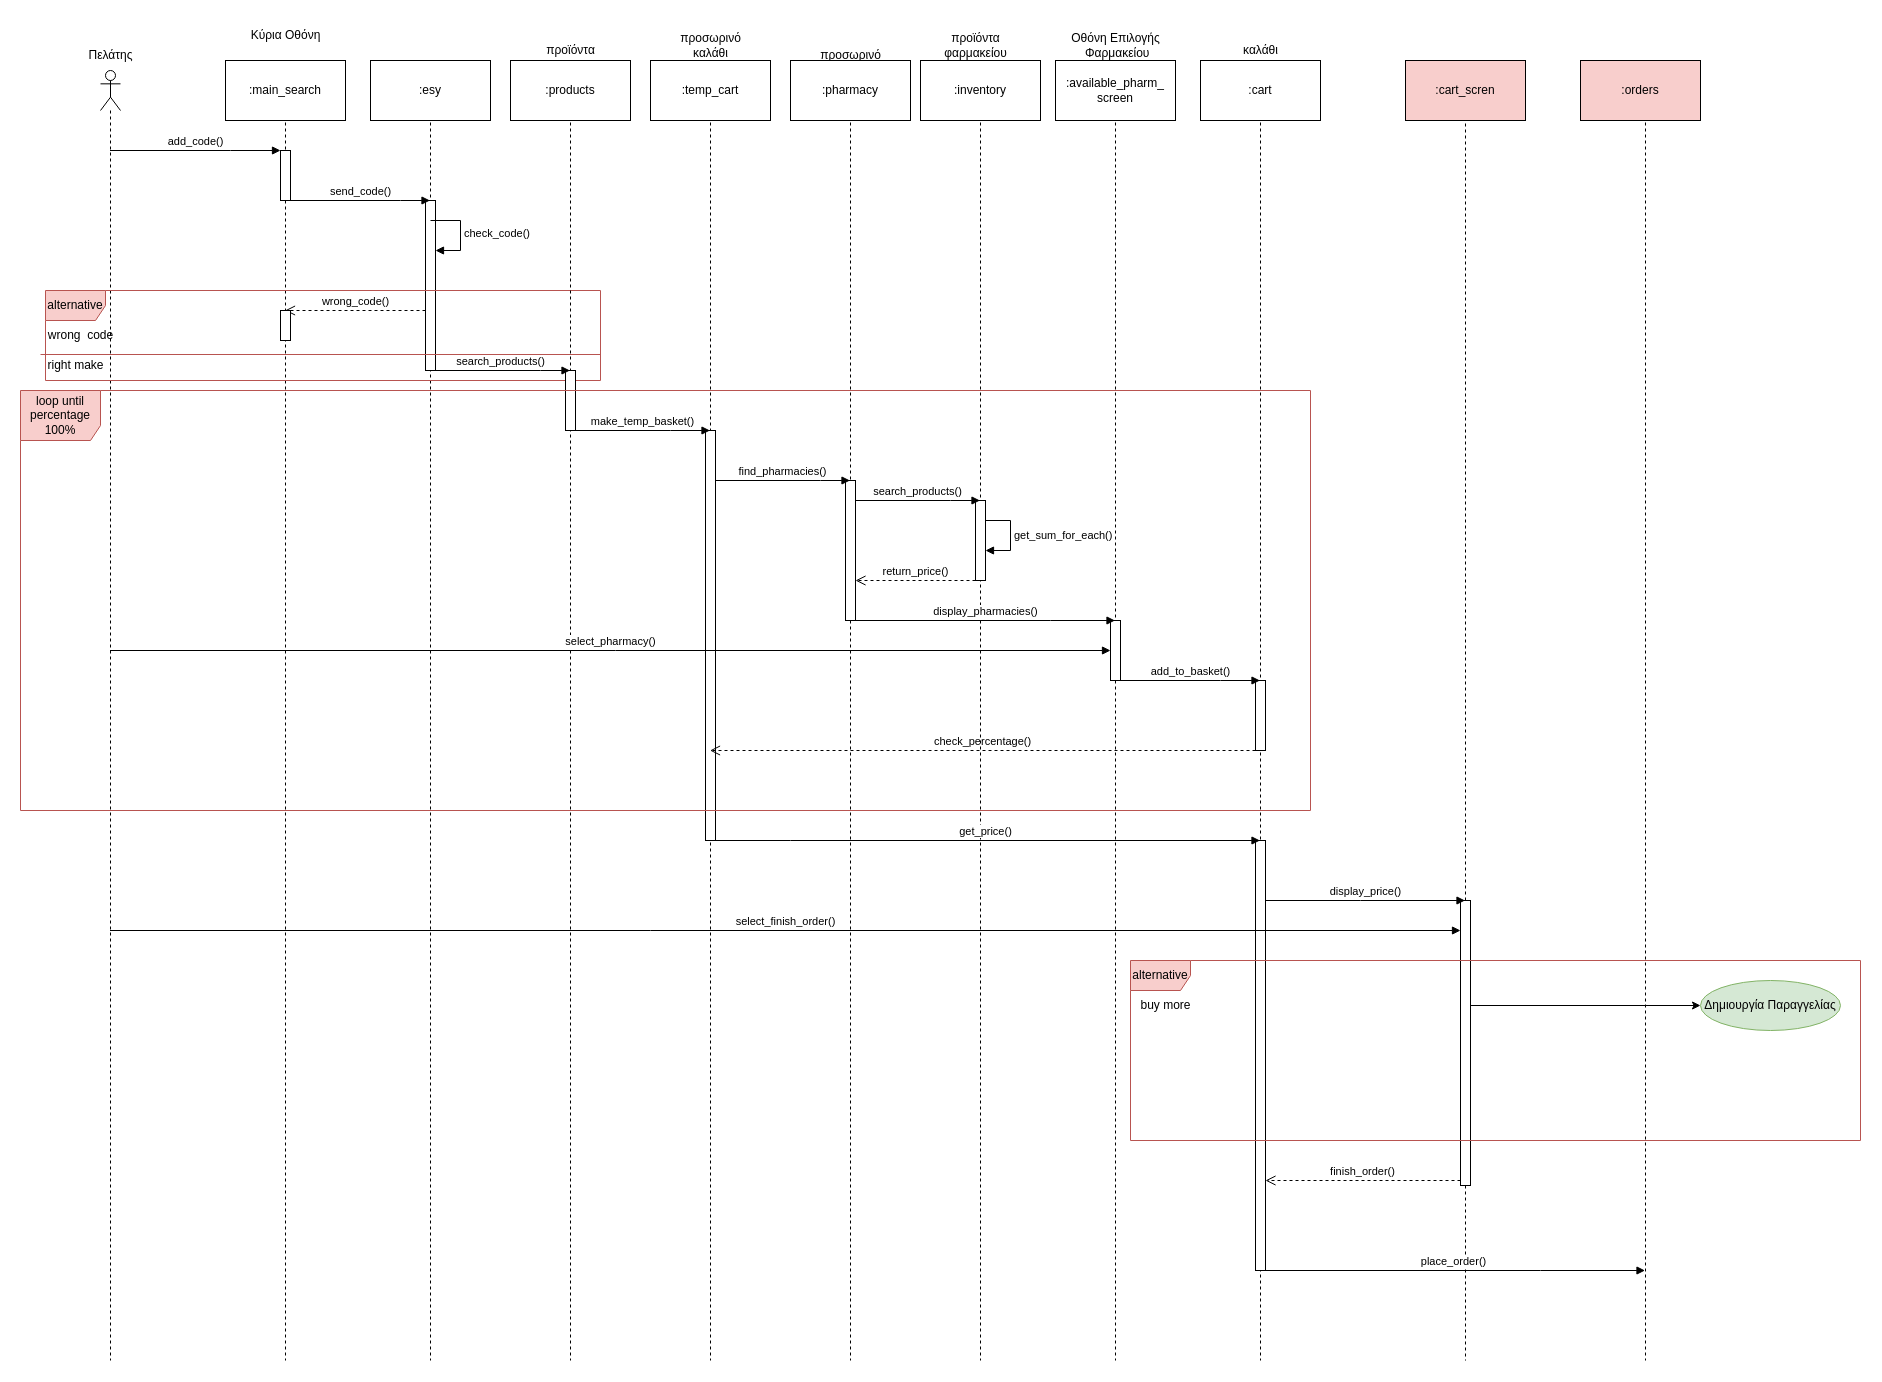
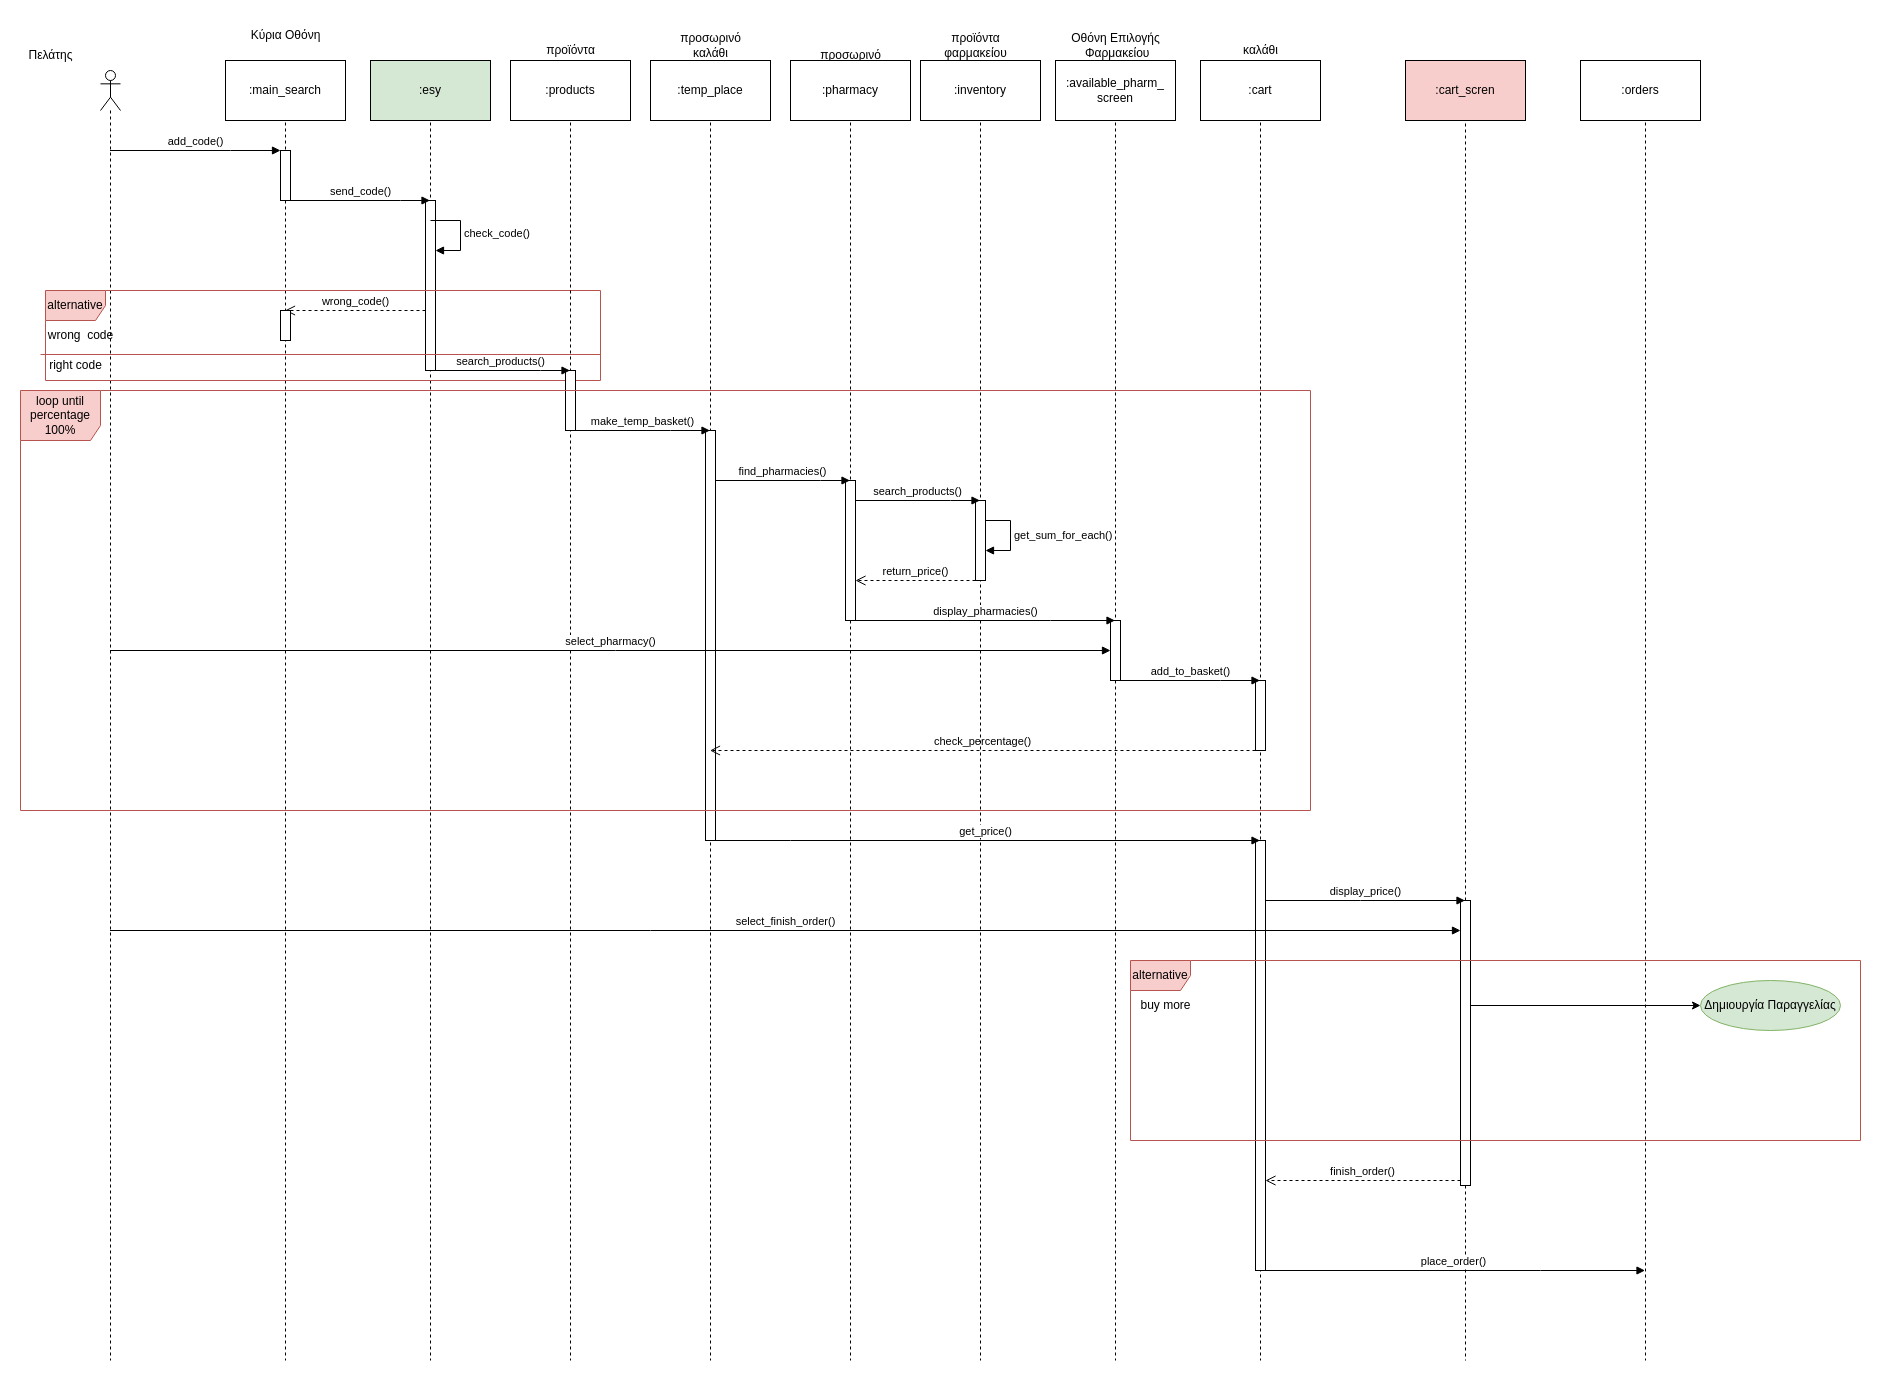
- <mxCell id="3" value="Πελάτης" style="text;html=1;align=center;verticalAlign=middle;resizable=0;points=[];autosize=1;strokeColor=none;fillColor=none;" parent="1" vertex="1"><mxGeometry x="75" y="40" width="70" height="30" as="geometry" /></mxCell>
+ <mxCell id="3" value="Πελάτης" style="text;html=1;align=center;verticalAlign=middle;resizable=0;points=[];autosize=1;strokeColor=none;fillColor=none;" parent="1" vertex="1"><mxGeometry x="15" y="40" width="70" height="30" as="geometry" /></mxCell>
- <mxCell id="47" value=":esy" style="whiteSpace=wrap;html=1;" parent="1" vertex="1"><mxGeometry x="370" y="60" width="120" height="60" as="geometry" /></mxCell>
+ <mxCell id="47" value=":esy" style="whiteSpace=wrap;html=1;fillColor=#d5e8d4;" parent="1" vertex="1"><mxGeometry x="370" y="60" width="120" height="60" as="geometry" /></mxCell>
- <mxCell id="49" value=":temp_cart" style="whiteSpace=wrap;html=1;" parent="1" vertex="1"><mxGeometry x="650" y="60" width="120" height="60" as="geometry" /></mxCell>
+ <mxCell id="49" value=":temp_place" style="whiteSpace=wrap;html=1;" parent="1" vertex="1"><mxGeometry x="650" y="60" width="120" height="60" as="geometry" /></mxCell>
- <mxCell id="55" value=":orders" style="whiteSpace=wrap;html=1;fillColor=#f8cecc;" parent="1" vertex="1"><mxGeometry x="1580" y="60" width="120" height="60" as="geometry" /></mxCell>
+ <mxCell id="55" value=":orders" style="whiteSpace=wrap;html=1;" parent="1" vertex="1"><mxGeometry x="1580" y="60" width="120" height="60" as="geometry" /></mxCell>
- <mxCell id="31" value="right make" style="text;html=1;align=center;verticalAlign=middle;resizable=0;points=[];autosize=1;strokeColor=none;fillColor=none;" parent="1" vertex="1"><mxGeometry x="35" y="350" width="80" height="30" as="geometry" /></mxCell>
+ <mxCell id="31" value="right code" style="text;html=1;align=center;verticalAlign=middle;resizable=0;points=[];autosize=1;strokeColor=none;fillColor=none;" parent="1" vertex="1"><mxGeometry x="35" y="350" width="80" height="30" as="geometry" /></mxCell>
